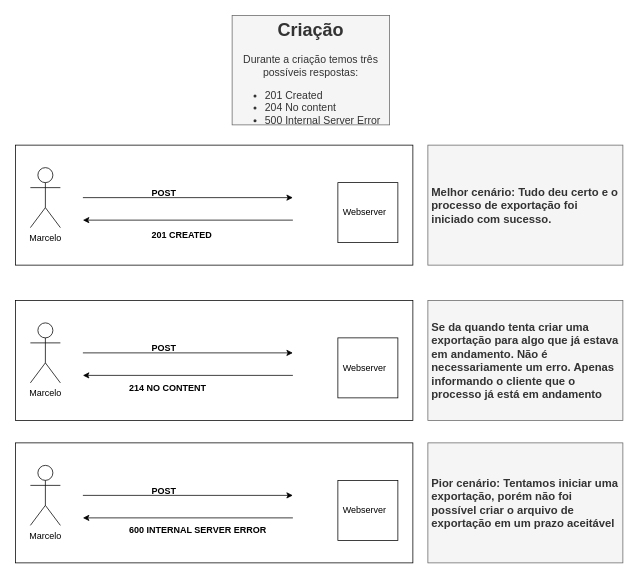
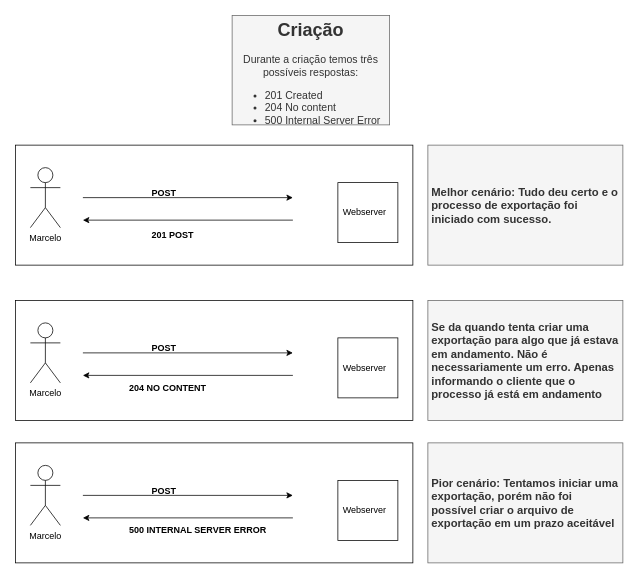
- <mxCell id="9" value="&lt;b&gt;201 CREATED&lt;/b&gt;" style="text;html=1;resizable=0;points=[];autosize=1;align=left;verticalAlign=top;spacingTop=-4;" vertex="1" parent="1"><mxGeometry x="200" y="303" width="100" height="20" as="geometry" /></mxCell>
+ <mxCell id="9" value="&lt;b&gt;201 POST&lt;/b&gt;" style="text;html=1;resizable=0;points=[];autosize=1;align=left;verticalAlign=top;spacingTop=-4;" vertex="1" parent="1"><mxGeometry x="200" y="303" width="100" height="20" as="geometry" /></mxCell>
- <mxCell id="17" value="&lt;b&gt;214 NO CONTENT&lt;br&gt;&lt;br&gt;&lt;/b&gt;" style="text;html=1;resizable=0;points=[];autosize=1;align=left;verticalAlign=top;spacingTop=-4;" vertex="1" parent="1"><mxGeometry x="170" y="507" width="120" height="30" as="geometry" /></mxCell>
+ <mxCell id="17" value="&lt;b&gt;204 NO CONTENT&lt;br&gt;&lt;br&gt;&lt;/b&gt;" style="text;html=1;resizable=0;points=[];autosize=1;align=left;verticalAlign=top;spacingTop=-4;" vertex="1" parent="1"><mxGeometry x="170" y="507" width="120" height="30" as="geometry" /></mxCell>
- <mxCell id="28" value="&lt;b&gt;600 INTERNAL SERVER ERROR&lt;br&gt;&lt;/b&gt;" style="text;html=1;resizable=0;points=[];autosize=1;align=left;verticalAlign=top;spacingTop=-4;" vertex="1" parent="1"><mxGeometry x="170" y="697" width="200" height="20" as="geometry" /></mxCell>
+ <mxCell id="28" value="&lt;b&gt;500 INTERNAL SERVER ERROR&lt;br&gt;&lt;/b&gt;" style="text;html=1;resizable=0;points=[];autosize=1;align=left;verticalAlign=top;spacingTop=-4;" vertex="1" parent="1"><mxGeometry x="170" y="697" width="200" height="20" as="geometry" /></mxCell>
